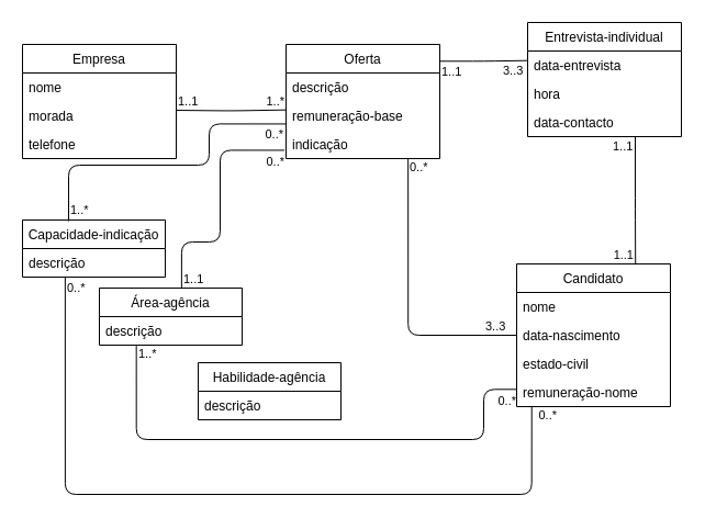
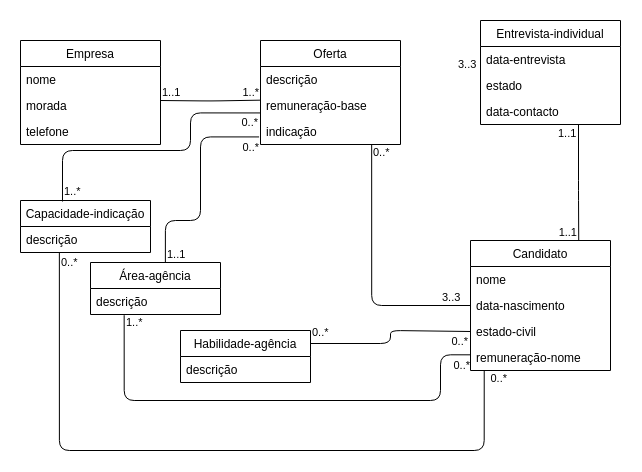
- <mxCell id="25" value="" style="endArrow=none;html=1;edgeStyle=orthogonalEdgeStyle;entryX=-0.002;entryY=0.335;entryDx=0;entryDy=0;exitX=0.998;exitY=0.147;exitDx=0;exitDy=0;exitPerimeter=0;entryPerimeter=0;" edge="1" parent="1" source="6" target="19"><mxGeometry relative="1" as="geometry"><mxPoint x="320" y="200" as="sourcePoint" /><mxPoint x="450" y="200" as="targetPoint" /></mxGeometry></mxCell>
- <mxCell id="26" value="1..1" style="edgeLabel;resizable=0;html=1;align=left;verticalAlign=bottom;" connectable="0" vertex="1" parent="25"><mxGeometry x="-1" relative="1" as="geometry"><mxPoint x="0.06" y="17.7" as="offset" /></mxGeometry></mxCell>
- <mxCell id="20" value="hora" style="text;strokeColor=none;fillColor=none;align=left;verticalAlign=top;spacingLeft=4;spacingRight=4;overflow=hidden;rotatable=0;points=[[0,0.5],[1,0.5]];portConstraint=eastwest;" vertex="1" parent="18"><mxGeometry y="52" width="140" height="26" as="geometry" /></mxCell>
+ <mxCell id="20" value="estado" style="text;strokeColor=none;fillColor=none;align=left;verticalAlign=top;spacingLeft=4;spacingRight=4;overflow=hidden;rotatable=0;points=[[0,0.5],[1,0.5]];portConstraint=eastwest;" vertex="1" parent="18"><mxGeometry y="52" width="140" height="26" as="geometry" /></mxCell>
+ <mxCell id="46" value="" style="endArrow=none;html=1;edgeStyle=orthogonalEdgeStyle;exitX=1;exitY=0.25;exitDx=0;exitDy=0;entryX=0;entryY=0.5;entryDx=0;entryDy=0;" edge="1" parent="1" source="35" target="16"><mxGeometry relative="1" as="geometry"><mxPoint x="270" y="418.588" as="sourcePoint" /><mxPoint x="468.29" y="330.036" as="targetPoint" /><Array as="points"><mxPoint x="390" y="343" /><mxPoint x="390" y="330" /><mxPoint x="470" y="330" /></Array></mxGeometry></mxCell>
+ <mxCell id="47" value="0..*" style="edgeLabel;resizable=0;html=1;align=left;verticalAlign=bottom;" connectable="0" vertex="1" parent="46"><mxGeometry x="-1" relative="1" as="geometry"><mxPoint y="-3" as="offset" /></mxGeometry></mxCell>
+ <mxCell id="48" value="0..*" style="edgeLabel;resizable=0;html=1;align=right;verticalAlign=bottom;" connectable="0" vertex="1" parent="46"><mxGeometry x="1" relative="1" as="geometry"><mxPoint x="-2" y="17.56" as="offset" /></mxGeometry></mxCell>
